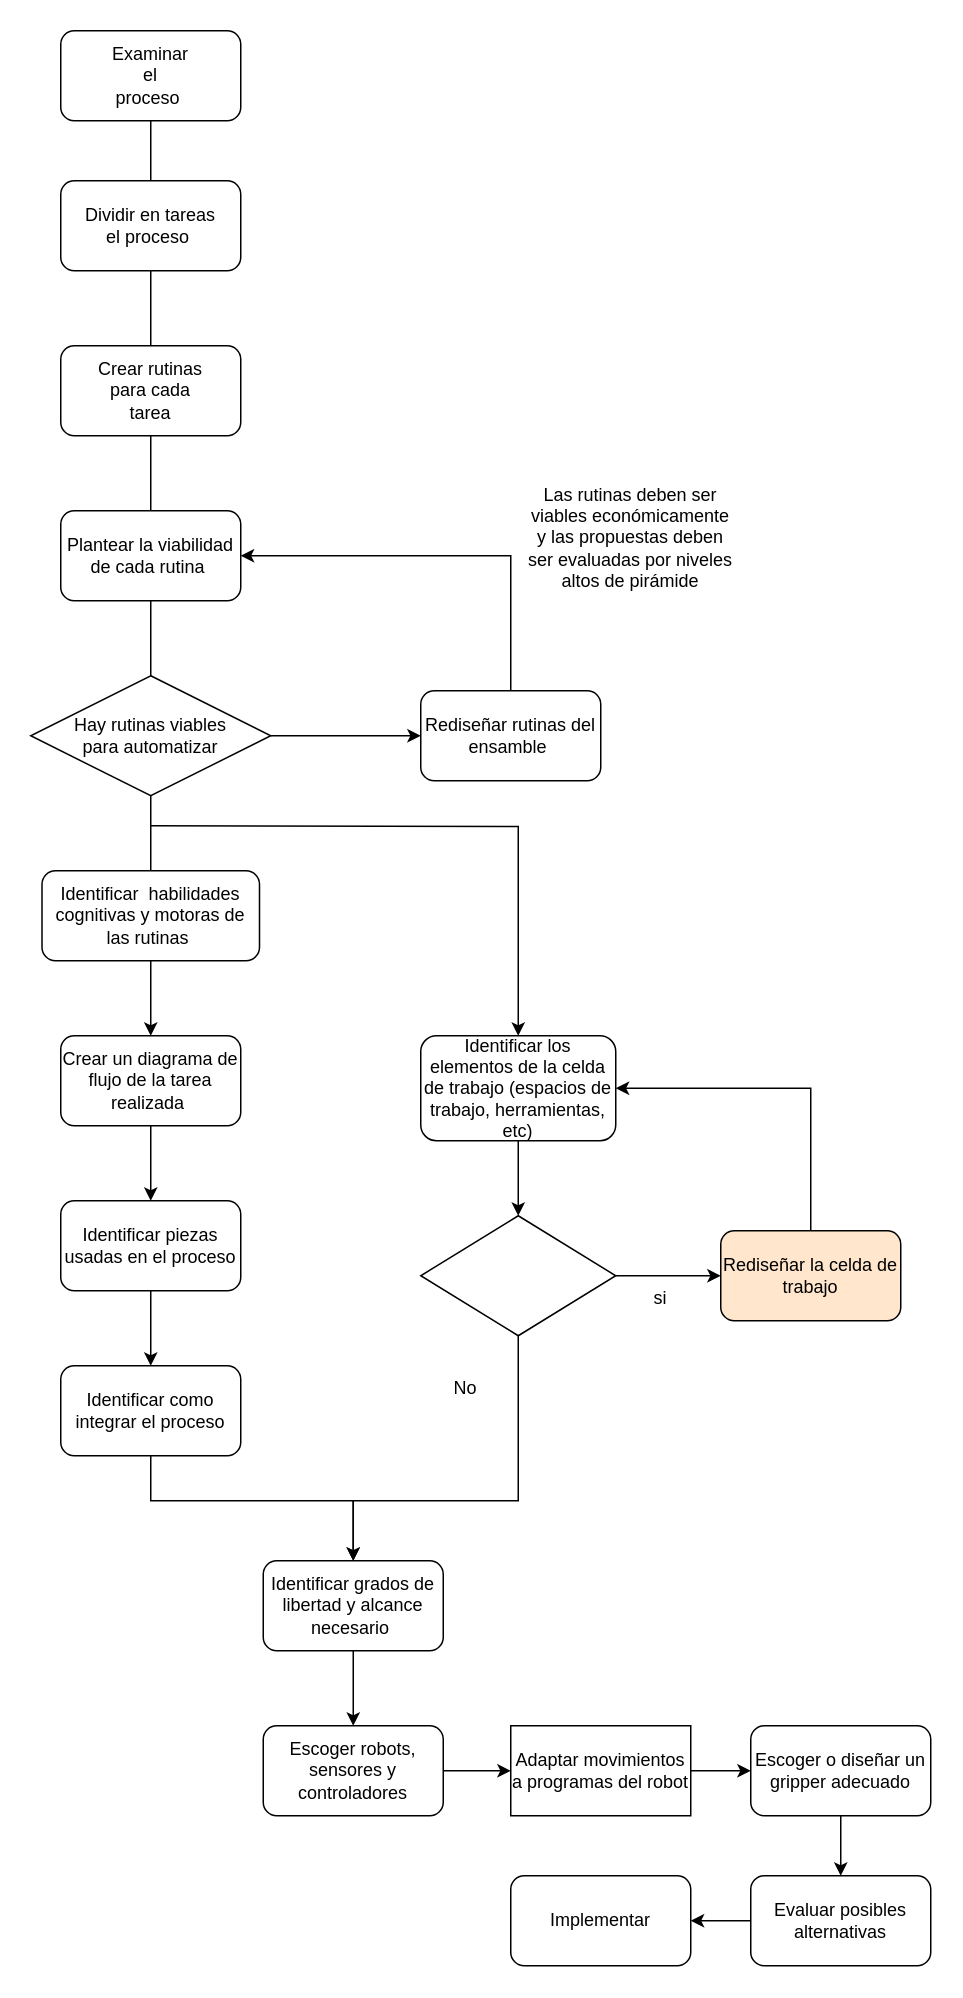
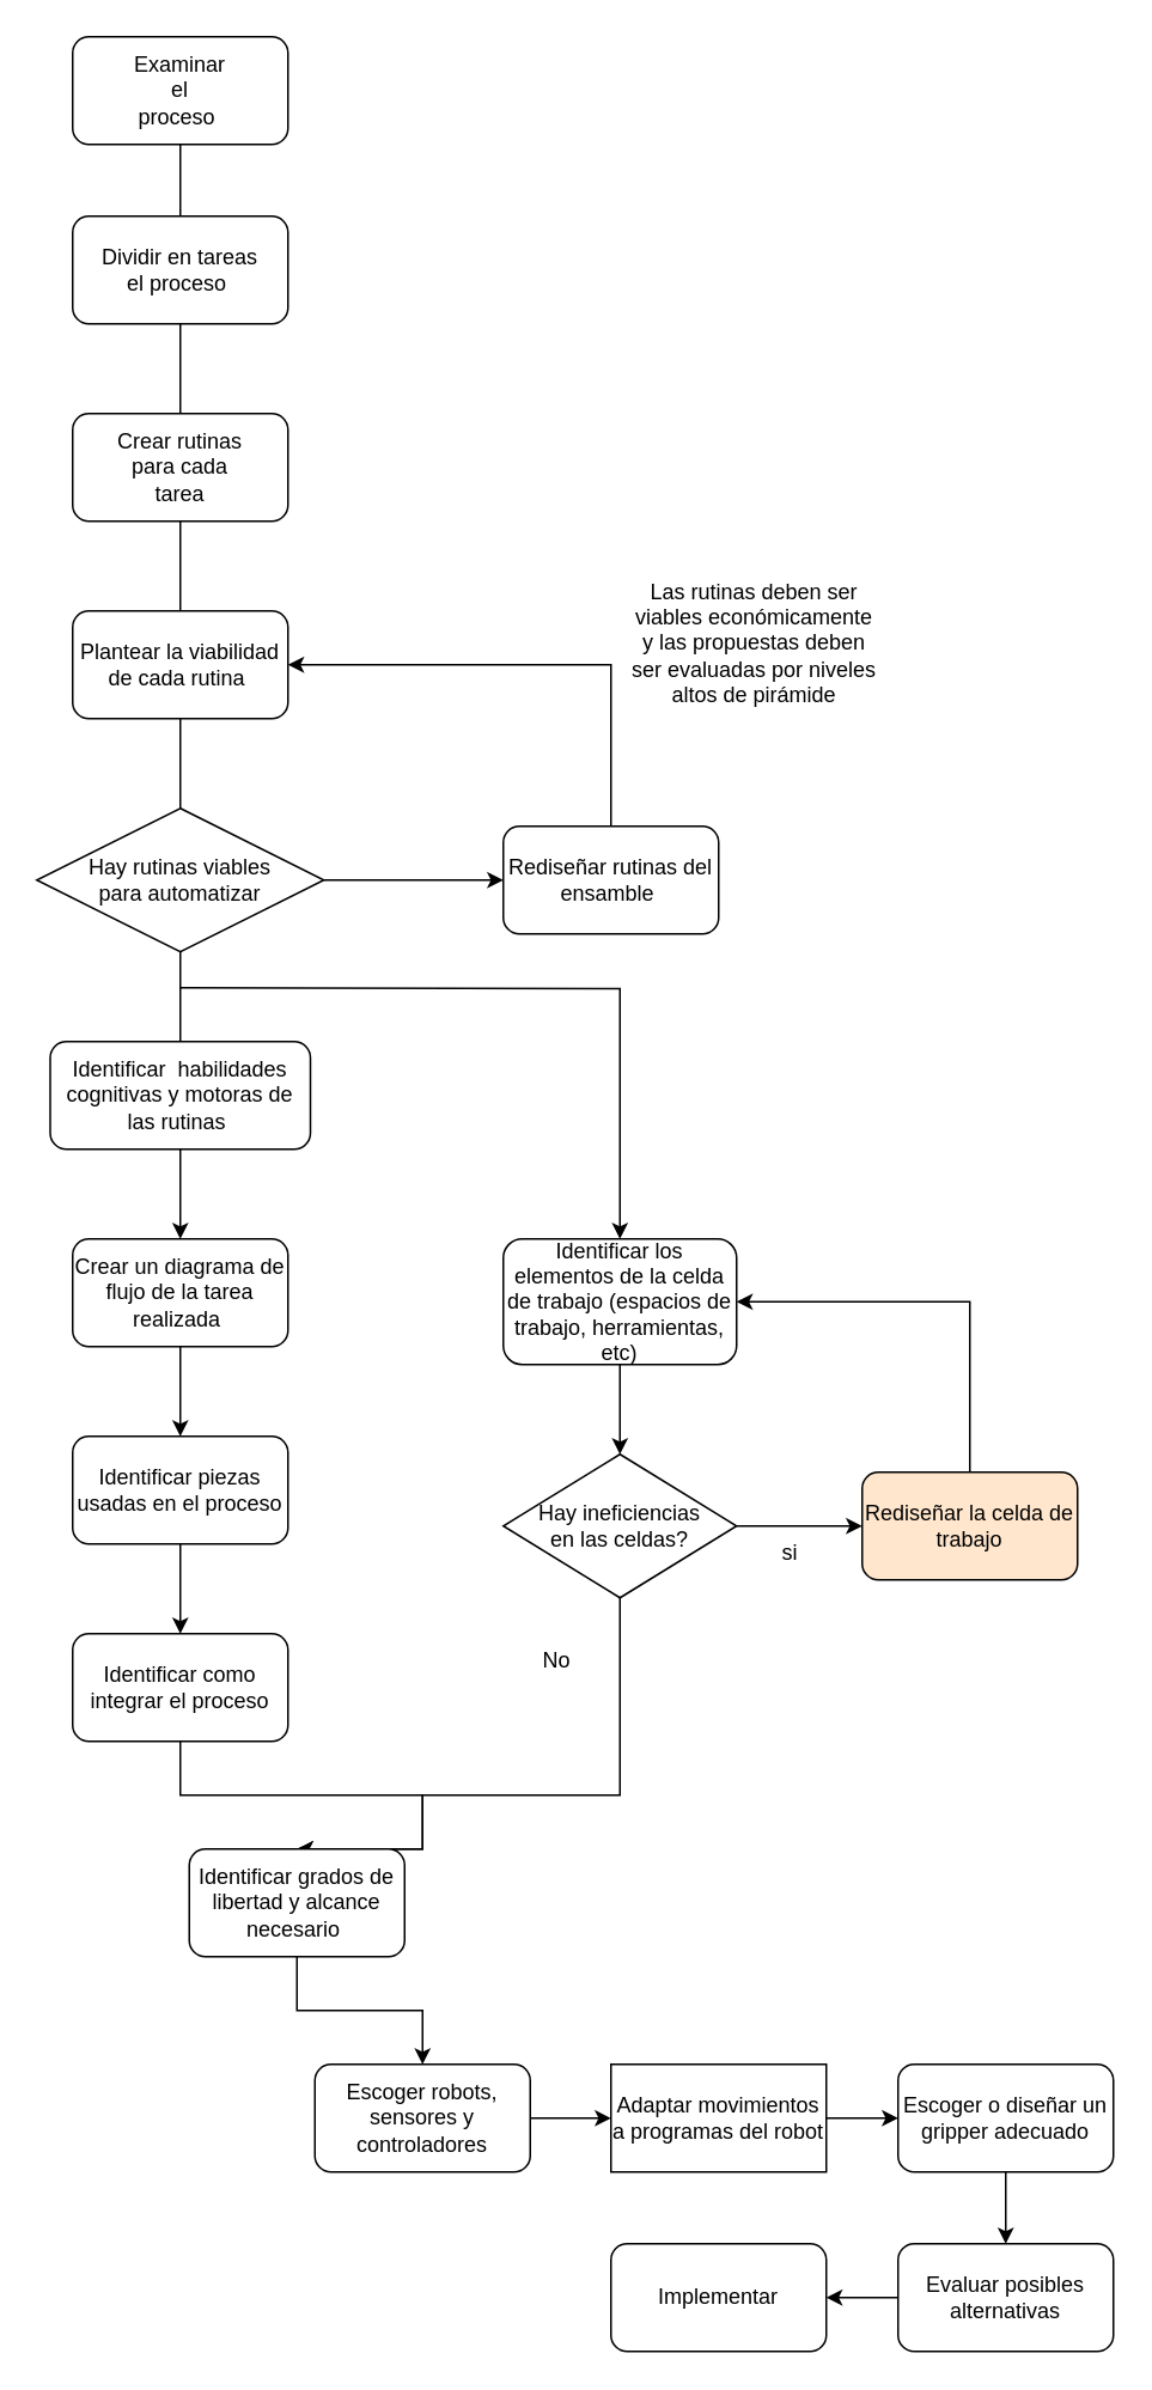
+ <mxCell id="37" value="Hay ineficiencias en las celdas?" style="text;html=1;align=center;verticalAlign=middle;whiteSpace=wrap;rounded=0;" vertex="1" parent="1"><mxGeometry x="295" y="835" width="100" height="30" as="geometry" /></mxCell>
- <mxCell id="43" value="Identificar grados de libertad y alcance necesario&amp;nbsp;" style="rounded=1;whiteSpace=wrap;html=1;" vertex="1" parent="1"><mxGeometry x="175" y="1040" width="120" height="60" as="geometry" /></mxCell>
+ <mxCell id="43" value="Identificar grados de libertad y alcance necesario&amp;nbsp;" style="rounded=1;whiteSpace=wrap;html=1;" vertex="1" parent="1"><mxGeometry x="105" y="1030" width="120" height="60" as="geometry" /></mxCell>
